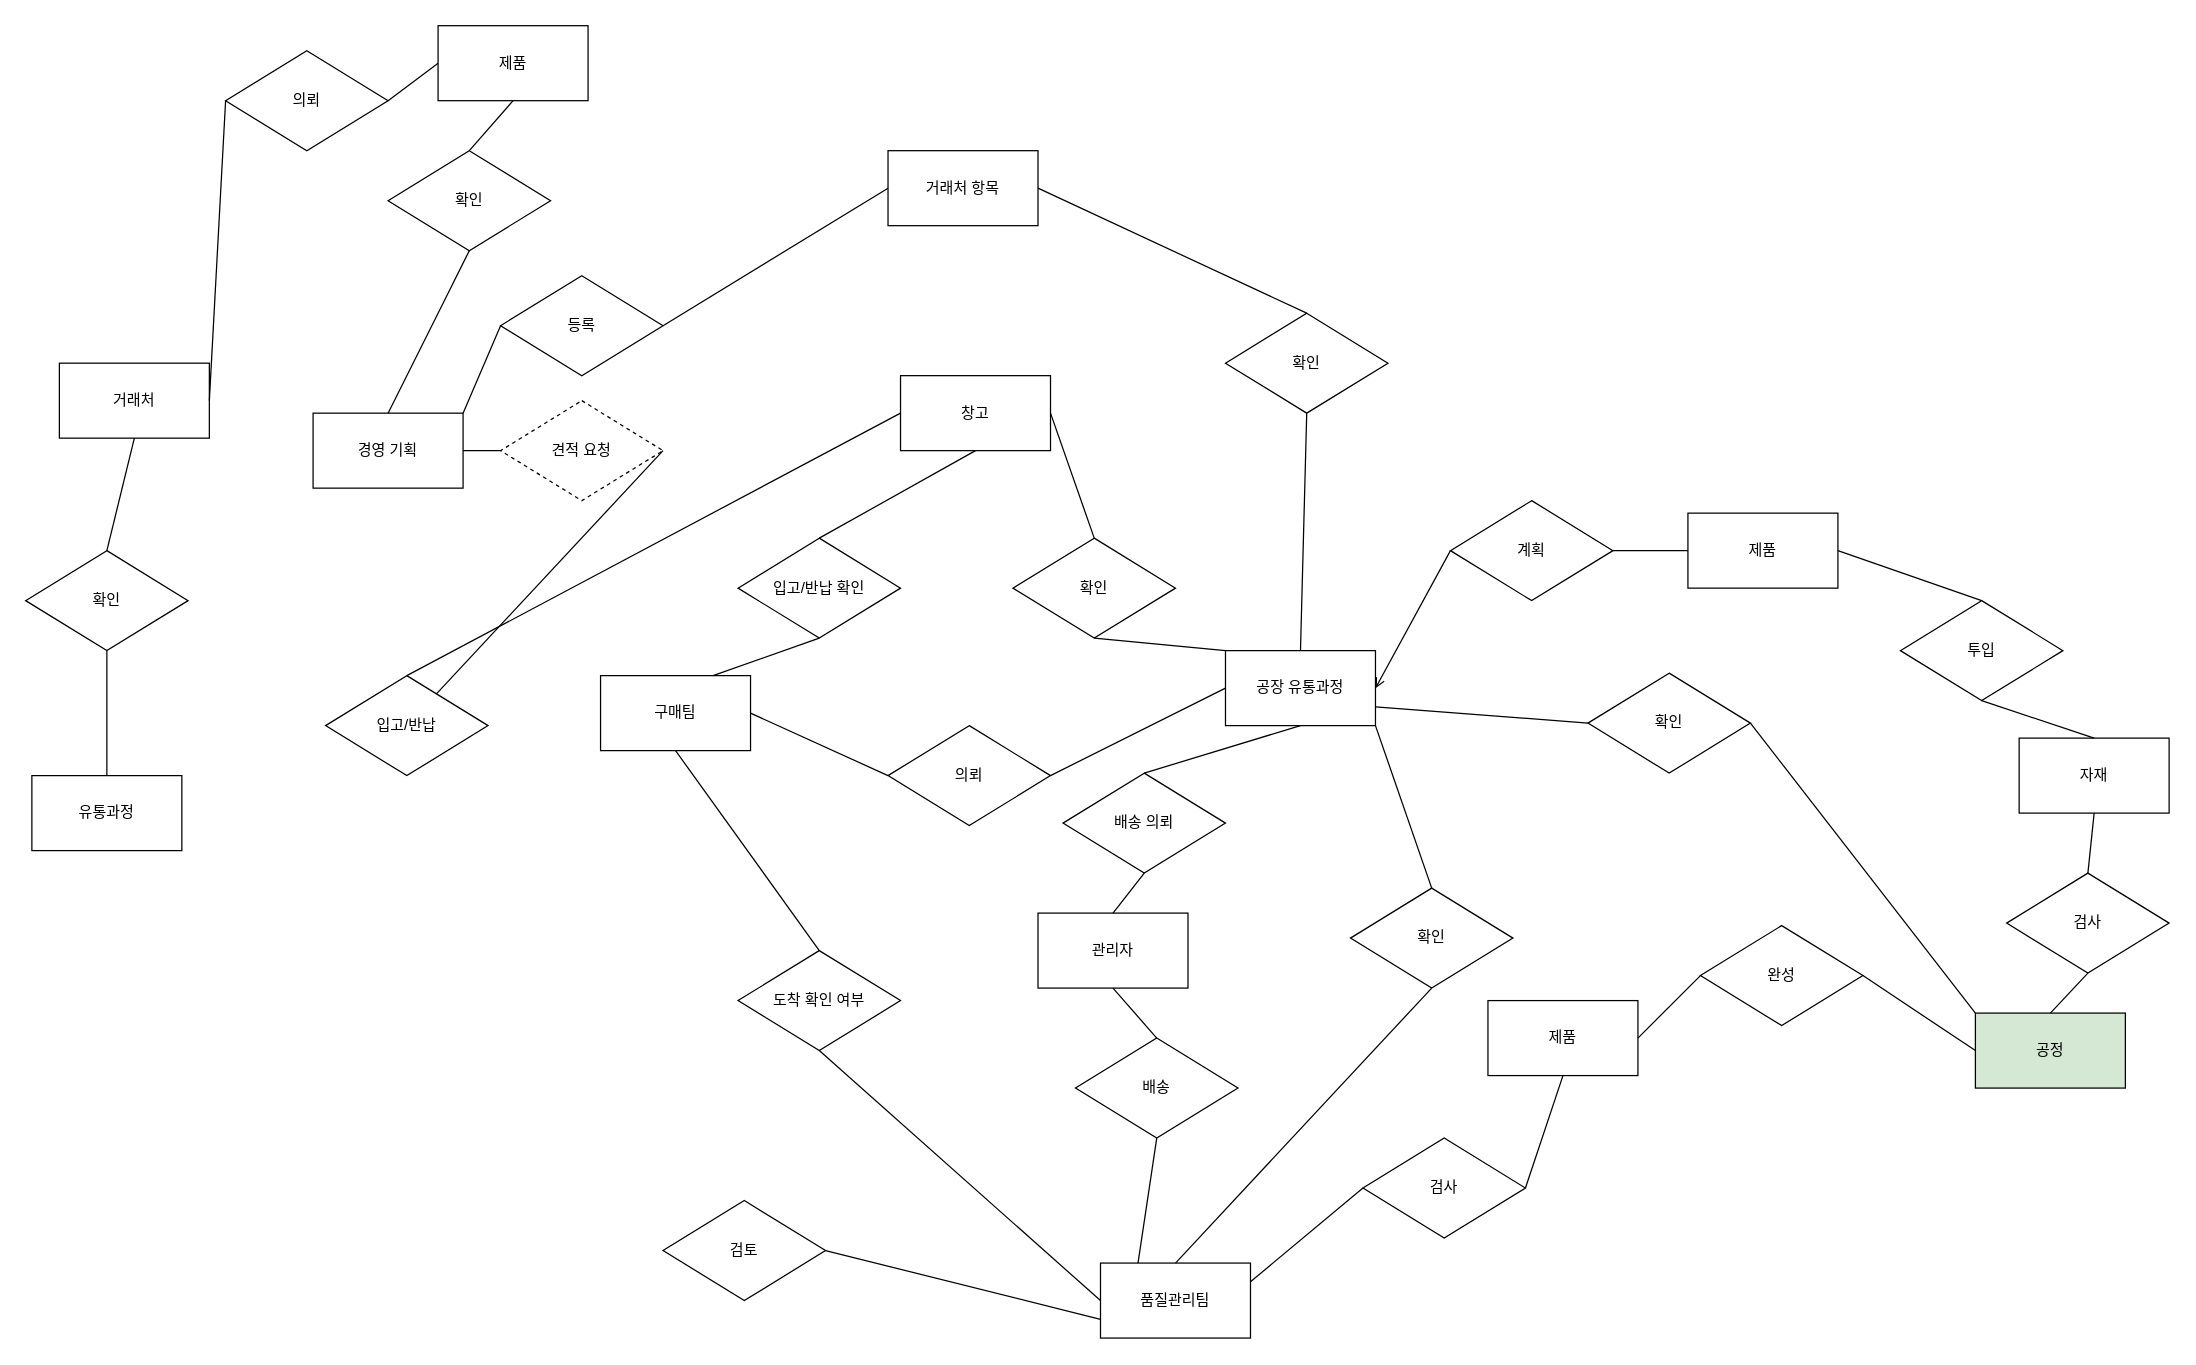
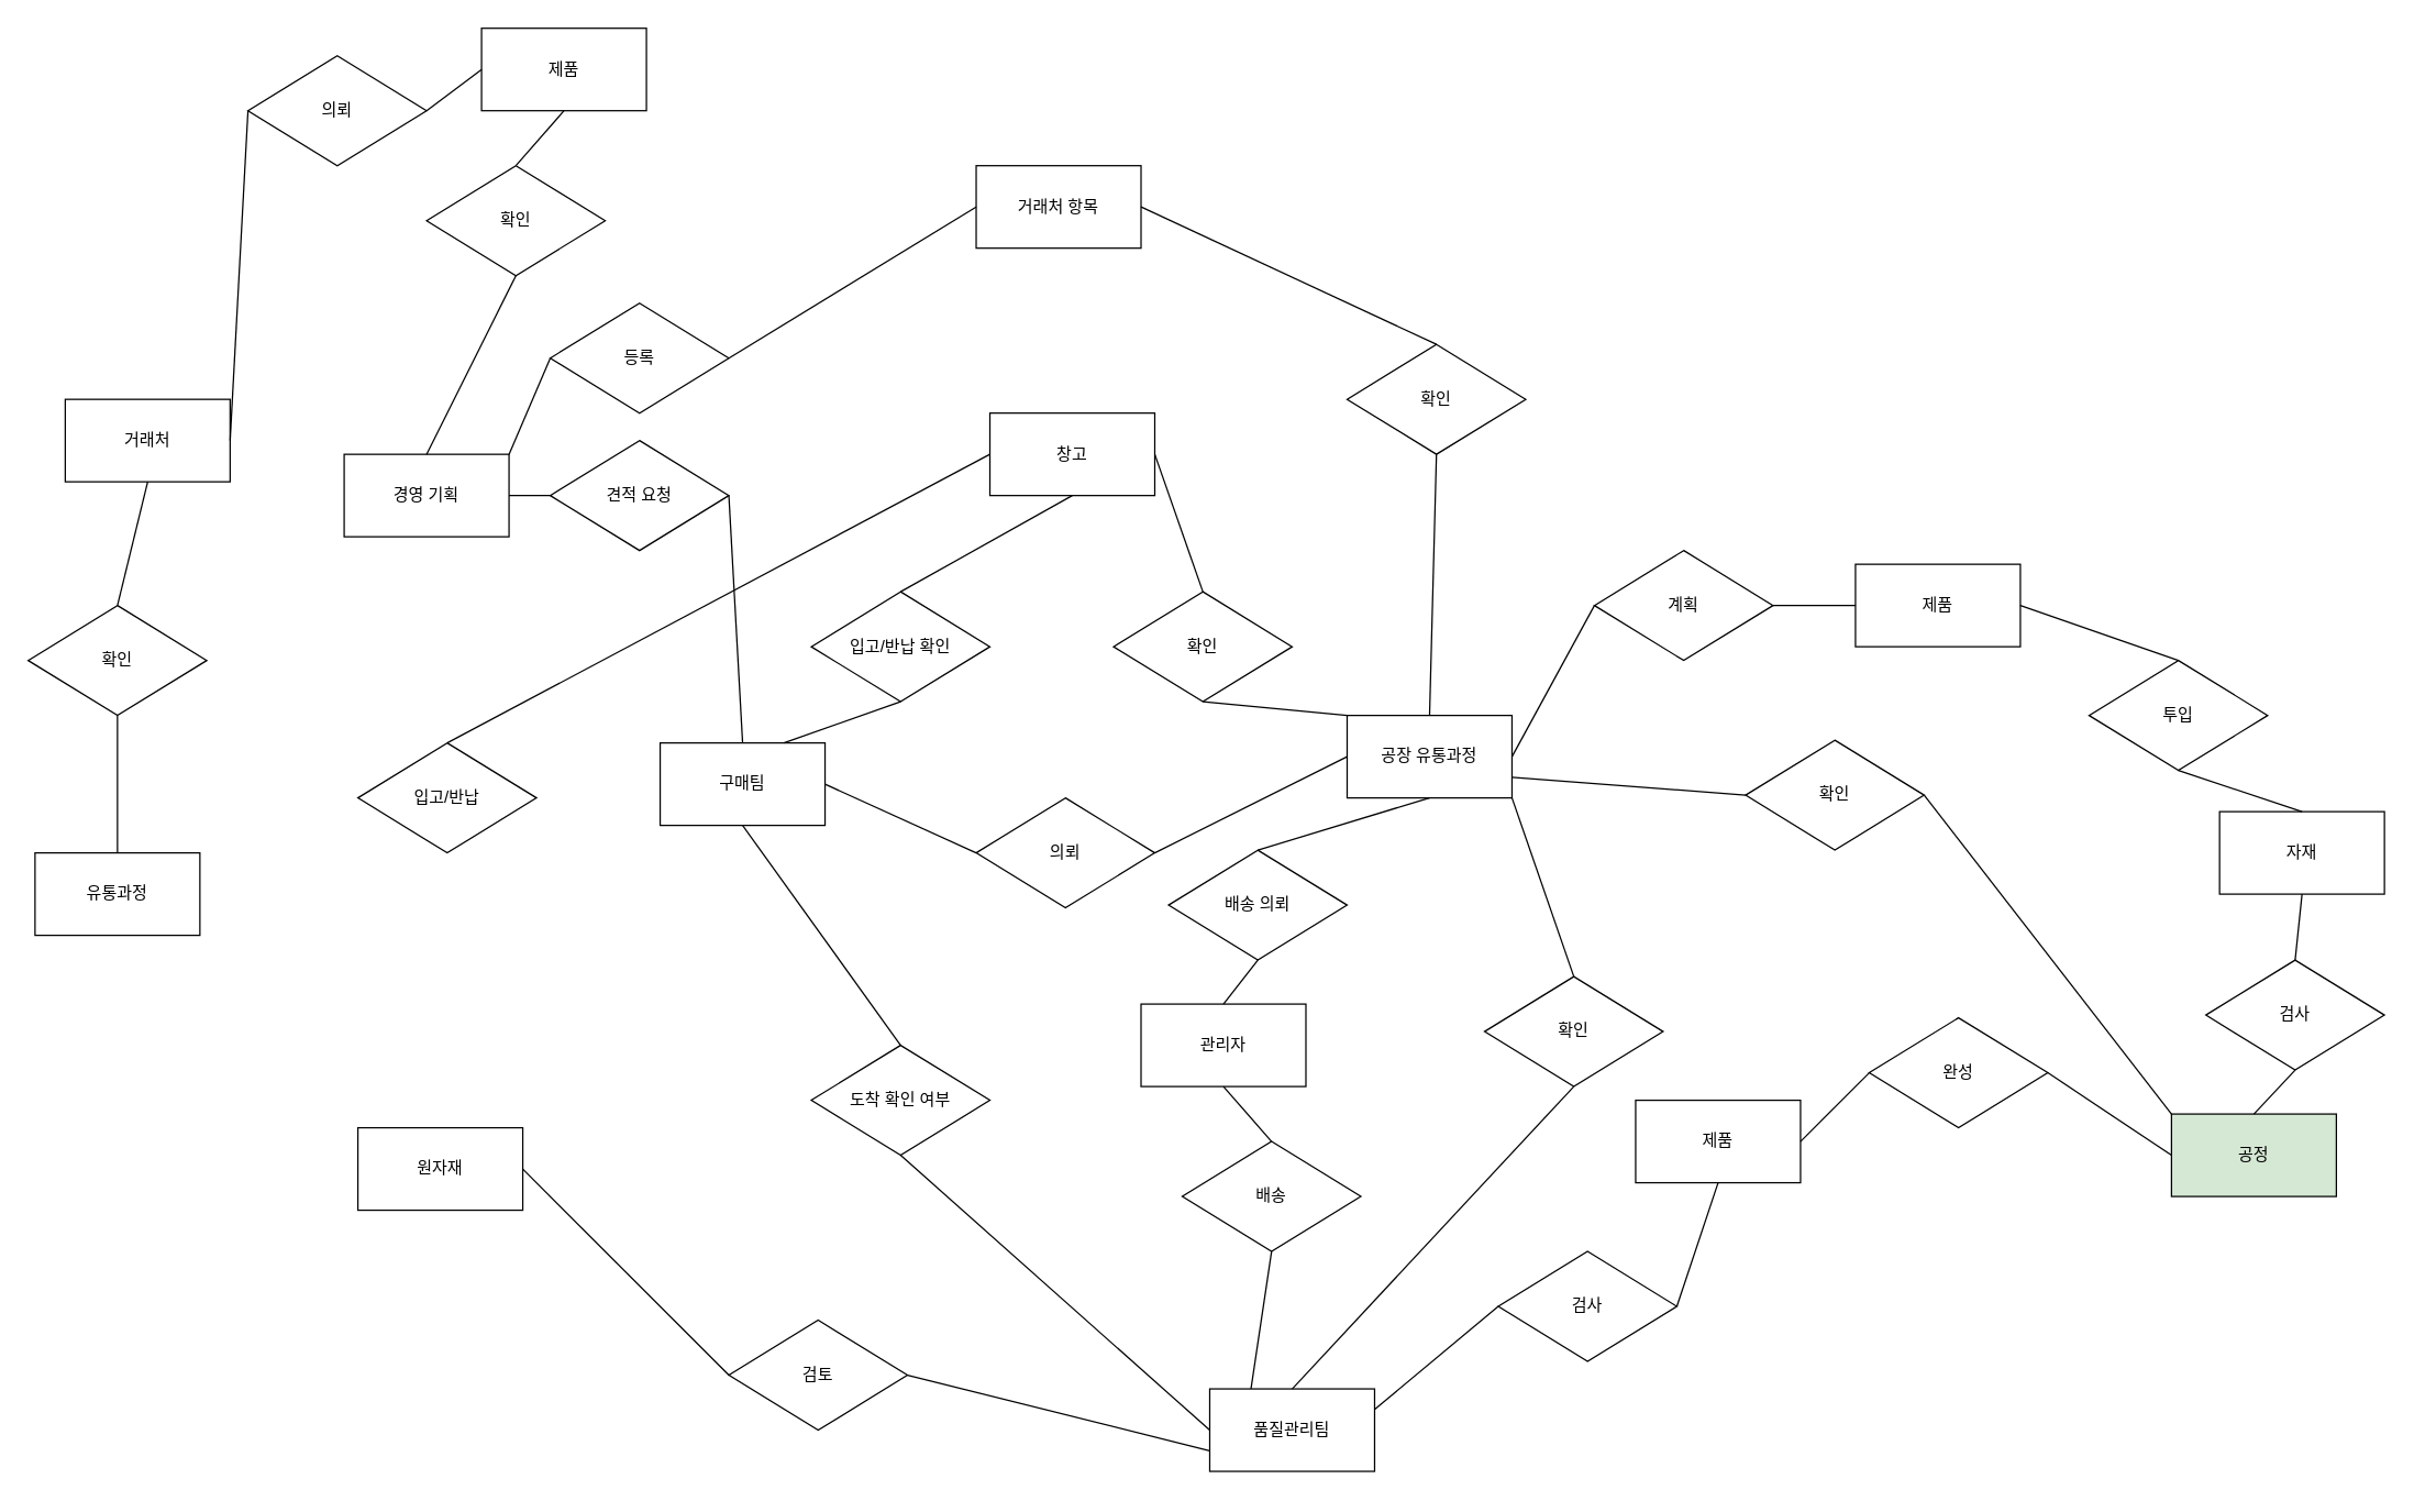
- <mxCell id="28" value="견적 요청" style="rhombus;whiteSpace=wrap;html=1;dashed=1;" vertex="1" parent="1"><mxGeometry x="400" y="320" width="130" height="80" as="geometry" /></mxCell>
+ <mxCell id="28" value="견적 요청" style="rhombus;whiteSpace=wrap;html=1;" vertex="1" parent="1"><mxGeometry x="400" y="320" width="130" height="80" as="geometry" /></mxCell>
- <mxCell id="29" value="" style="endArrow=none;html=1;exitX=1;exitY=0.5;exitDx=0;exitDy=0;" edge="1" parent="1" source="28" target="22"><mxGeometry width="50" height="50" relative="1" as="geometry"><mxPoint x="730" y="608" as="sourcePoint" /><mxPoint x="490" y="300" as="targetPoint" /></mxGeometry></mxCell>
+ <mxCell id="29" value="" style="endArrow=none;html=1;entryX=0.5;entryY=0;entryDx=0;entryDy=0;exitX=1;exitY=0.5;exitDx=0;exitDy=0;" edge="1" parent="1" source="28" target="2"><mxGeometry width="50" height="50" relative="1" as="geometry"><mxPoint x="730" y="608" as="sourcePoint" /><mxPoint x="490" y="300" as="targetPoint" /></mxGeometry></mxCell>
- <mxCell id="45" value="" style="endArrow=open;html=1;entryX=1;entryY=0.5;entryDx=0;entryDy=0;exitX=0;exitY=0.5;exitDx=0;exitDy=0;" edge="1" parent="1" source="43" target="3"><mxGeometry width="50" height="50" relative="1" as="geometry"><mxPoint x="965" y="750" as="sourcePoint" /><mxPoint x="930" y="620" as="targetPoint" /></mxGeometry></mxCell>
+ <mxCell id="45" value="" style="endArrow=none;html=1;entryX=1;entryY=0.5;entryDx=0;entryDy=0;exitX=0;exitY=0.5;exitDx=0;exitDy=0;" edge="1" parent="1" source="43" target="3"><mxGeometry width="50" height="50" relative="1" as="geometry"><mxPoint x="965" y="750" as="sourcePoint" /><mxPoint x="930" y="620" as="targetPoint" /></mxGeometry></mxCell>
+ <mxCell id="9" value="원자재" style="rounded=0;whiteSpace=wrap;html=1;" vertex="1" parent="1"><mxGeometry x="260" y="820" width="120" height="60" as="geometry" /></mxCell>
+ <mxCell id="17" value="" style="endArrow=none;html=1;entryX=0;entryY=0.5;entryDx=0;entryDy=0;exitX=1;exitY=0.5;exitDx=0;exitDy=0;" edge="1" parent="1" source="9" target="10"><mxGeometry width="50" height="50" relative="1" as="geometry"><mxPoint x="650" y="898" as="sourcePoint" /><mxPoint x="705" y="898" as="targetPoint" /></mxGeometry></mxCell>
